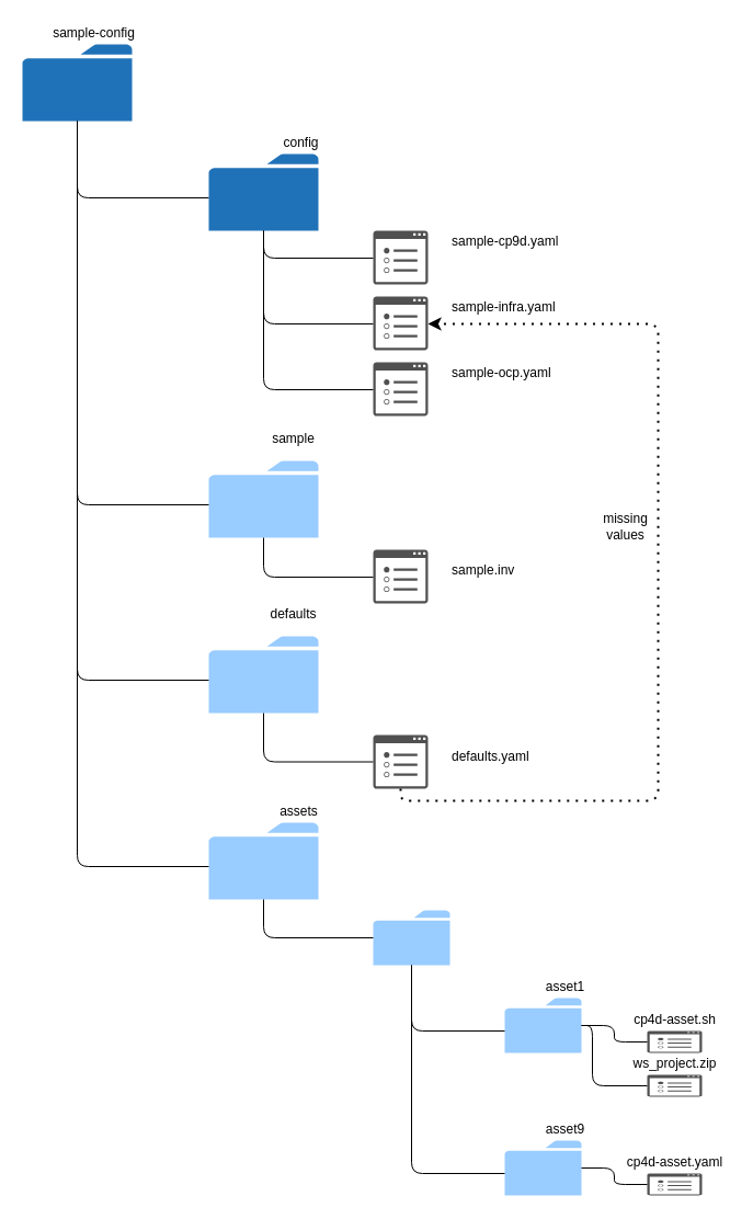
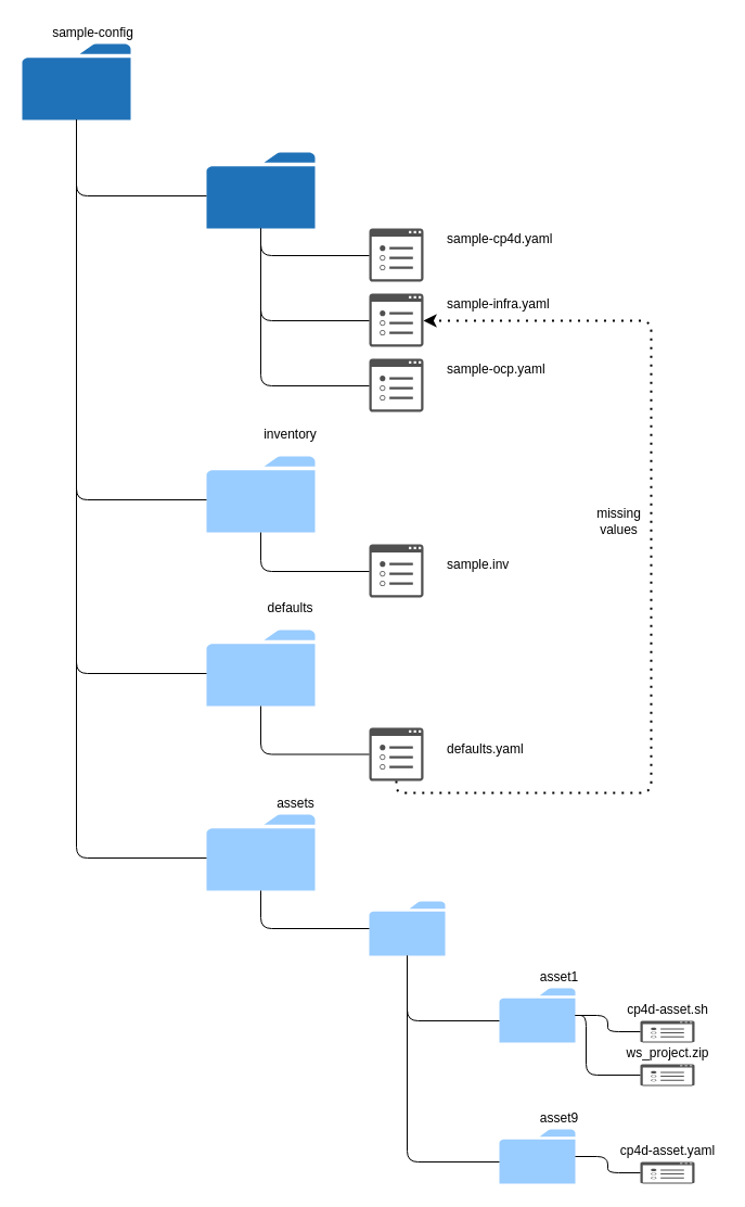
- <mxCell id="25" value="config" style="text;html=1;resizable=0;autosize=1;align=center;verticalAlign=middle;points=[];fillColor=none;strokeColor=none;rounded=0;" parent="1" vertex="1"><mxGeometry x="249" y="120" width="50" height="20" as="geometry" /></mxCell>
- <mxCell id="11" value="sample-cp9d.yaml" style="text;html=1;align=left;verticalAlign=middle;resizable=0;points=[];autosize=1;strokeColor=none;fillColor=none;" parent="1" vertex="1"><mxGeometry x="410" y="210" width="110" height="20" as="geometry" /></mxCell>
+ <mxCell id="11" value="sample-cp4d.yaml" style="text;html=1;align=left;verticalAlign=middle;resizable=0;points=[];autosize=1;strokeColor=none;fillColor=none;" parent="1" vertex="1"><mxGeometry x="410" y="210" width="110" height="20" as="geometry" /></mxCell>
- <mxCell id="27" value="sample" style="text;html=1;resizable=0;autosize=1;align=center;verticalAlign=middle;points=[];fillColor=none;strokeColor=none;rounded=0;" parent="1" vertex="1"><mxGeometry x="237" y="390" width="60" height="20" as="geometry" /></mxCell>
+ <mxCell id="27" value="inventory" style="text;html=1;resizable=0;autosize=1;align=center;verticalAlign=middle;points=[];fillColor=none;strokeColor=none;rounded=0;" parent="1" vertex="1"><mxGeometry x="237" y="390" width="60" height="20" as="geometry" /></mxCell>
